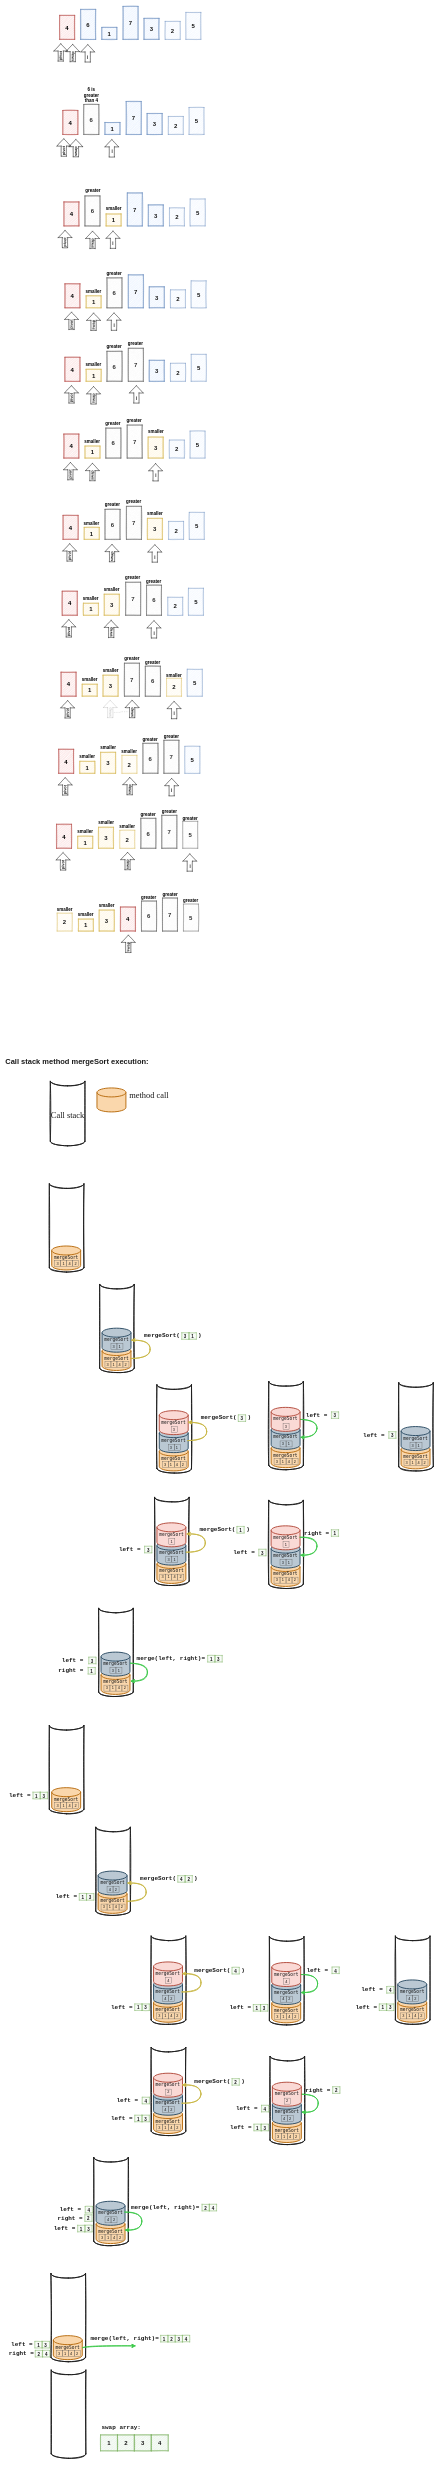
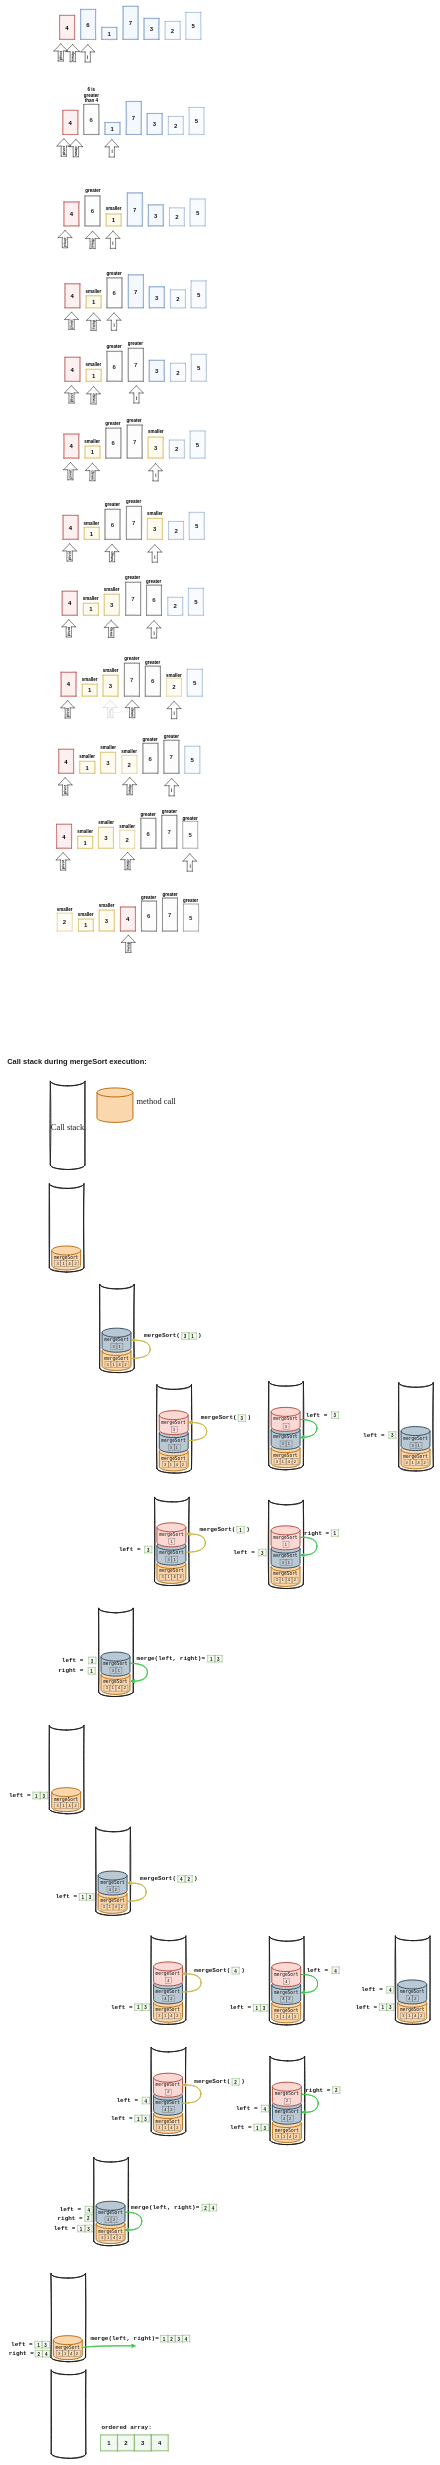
- <mxCell id="12" value="&lt;b&gt;&lt;font style=&quot;font-size: 25px&quot;&gt;Call stack method mergeSort execution:&lt;/font&gt;&lt;br&gt;&lt;/b&gt;" style="text;html=1;align=center;verticalAlign=middle;resizable=0;points=[];autosize=1;fontFamily=Helvetica;fontColor=#1A1A1A;fontSize=17;" parent="1" vertex="1"><mxGeometry x="20.23" y="3523" width="472" height="28" as="geometry" /></mxCell>
+ <mxCell id="12" value="&lt;b&gt;&lt;font style=&quot;font-size: 25px&quot;&gt;Call stack during mergeSort execution:&lt;/font&gt;&lt;br&gt;&lt;/b&gt;" style="text;html=1;align=center;verticalAlign=middle;resizable=0;points=[];autosize=1;fontFamily=Helvetica;fontColor=#1A1A1A;fontSize=17;" parent="1" vertex="1"><mxGeometry x="20.23" y="3523" width="472" height="28" as="geometry" /></mxCell>
- <mxCell id="314" value="&lt;pre&gt;&lt;span style=&quot;color: rgb(26 , 26 , 26) ; font-family: &amp;#34;comic sans ms&amp;#34; ; font-size: 28px&quot;&gt;method call&lt;/span&gt;&lt;br&gt;&lt;/pre&gt;" style="shape=cylinder3;whiteSpace=wrap;html=1;boundedLbl=1;backgroundOutline=1;size=15;sketch=0;strokeColor=#b46504;strokeWidth=3;fillColor=#fad7ac;fontFamily=Verdana;fontSize=10;spacingTop=-30;labelPosition=right;verticalLabelPosition=middle;align=left;verticalAlign=middle;spacingLeft=10;" parent="1" vertex="1"><mxGeometry x="322.79" y="3626" width="96.5" height="80" as="geometry" /></mxCell>
+ <mxCell id="314" value="&lt;pre&gt;&lt;span style=&quot;color: rgb(26 , 26 , 26) ; font-family: &amp;#34;comic sans ms&amp;#34; ; font-size: 28px&quot;&gt;method call&lt;/span&gt;&lt;br&gt;&lt;/pre&gt;" style="shape=cylinder3;whiteSpace=wrap;html=1;boundedLbl=1;backgroundOutline=1;size=15;sketch=0;strokeColor=#b46504;strokeWidth=3;fillColor=#fad7ac;fontFamily=Verdana;fontSize=10;spacingTop=-30;labelPosition=right;verticalLabelPosition=middle;align=left;verticalAlign=middle;spacingLeft=10;" parent="1" vertex="1"><mxGeometry x="322.79" y="3626" width="120" height="115" as="geometry" /></mxCell>
- <mxCell id="313" value="&lt;font style=&quot;font-size: 28px;&quot; color=&quot;#1a1a1a&quot;&gt;Call stack&lt;/font&gt;" style="shape=cylinder3;whiteSpace=wrap;html=1;boundedLbl=1;backgroundOutline=1;size=15;lid=0;sketch=1;strokeColor=#1A1A1A;strokeWidth=3;fillColor=none;gradientColor=none;fontFamily=Comic Sans MS;fontSize=28;horizontal=1;" parent="1" vertex="1"><mxGeometry x="167.23" y="3604" width="115.5" height="215" as="geometry" /></mxCell>
+ <mxCell id="313" value="&lt;font style=&quot;font-size: 28px;&quot; color=&quot;#1a1a1a&quot;&gt;Call stack&lt;/font&gt;" style="shape=cylinder3;whiteSpace=wrap;html=1;boundedLbl=1;backgroundOutline=1;size=15;lid=0;sketch=1;strokeColor=#1A1A1A;strokeWidth=3;fillColor=none;gradientColor=none;fontFamily=Comic Sans MS;fontSize=28;horizontal=1;" parent="1" vertex="1"><mxGeometry x="167.23" y="3604" width="115.5" height="294" as="geometry" /></mxCell>
- <mxCell id="312" value="&lt;span style=&quot;font-size: 20px&quot;&gt;&lt;b&gt;swap array:&lt;/b&gt;&lt;/span&gt;" style="text;html=1;align=left;verticalAlign=middle;resizable=0;points=[];autosize=1;fontSize=9;fontFamily=Courier New;fontColor=#1A1A1A;" parent="1" vertex="1"><mxGeometry x="336.36" y="8082" width="178" height="18" as="geometry" /></mxCell>
+ <mxCell id="312" value="&lt;span style=&quot;font-size: 20px&quot;&gt;&lt;b&gt;ordered array:&lt;/b&gt;&lt;/span&gt;" style="text;html=1;align=left;verticalAlign=middle;resizable=0;points=[];autosize=1;fontSize=9;fontFamily=Courier New;fontColor=#1A1A1A;" parent="1" vertex="1"><mxGeometry x="336.36" y="8082" width="178" height="18" as="geometry" /></mxCell>
